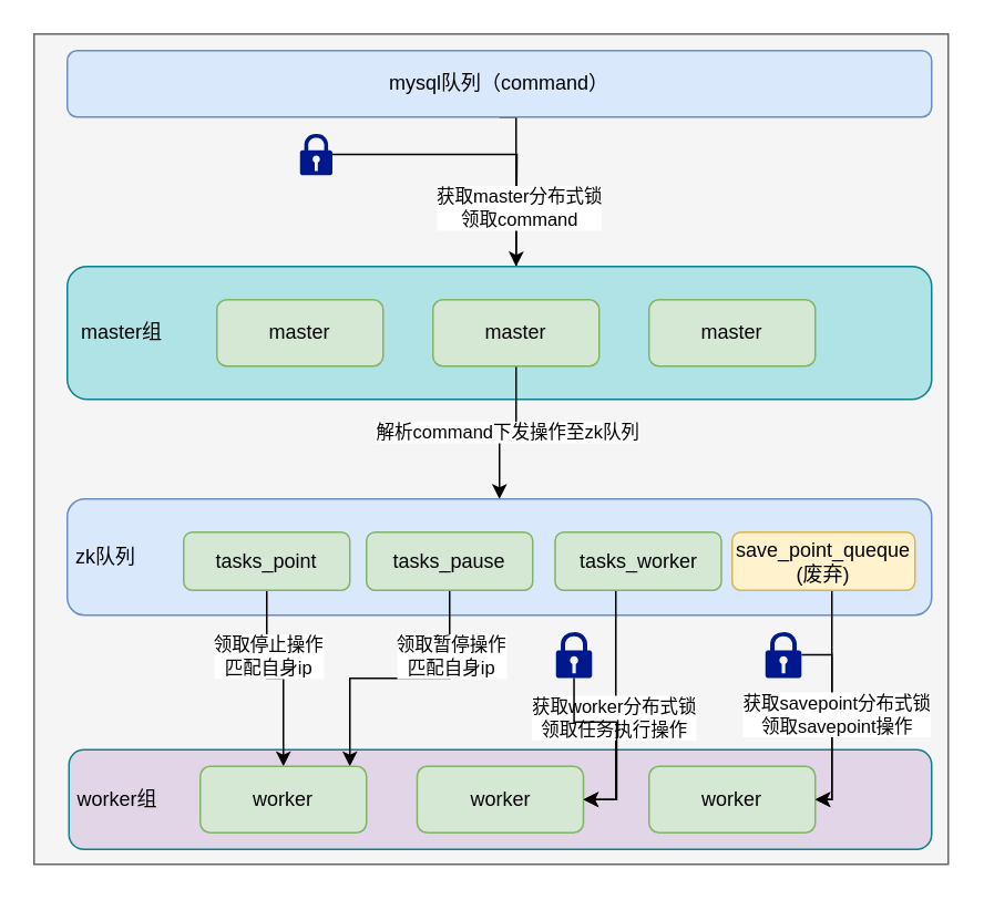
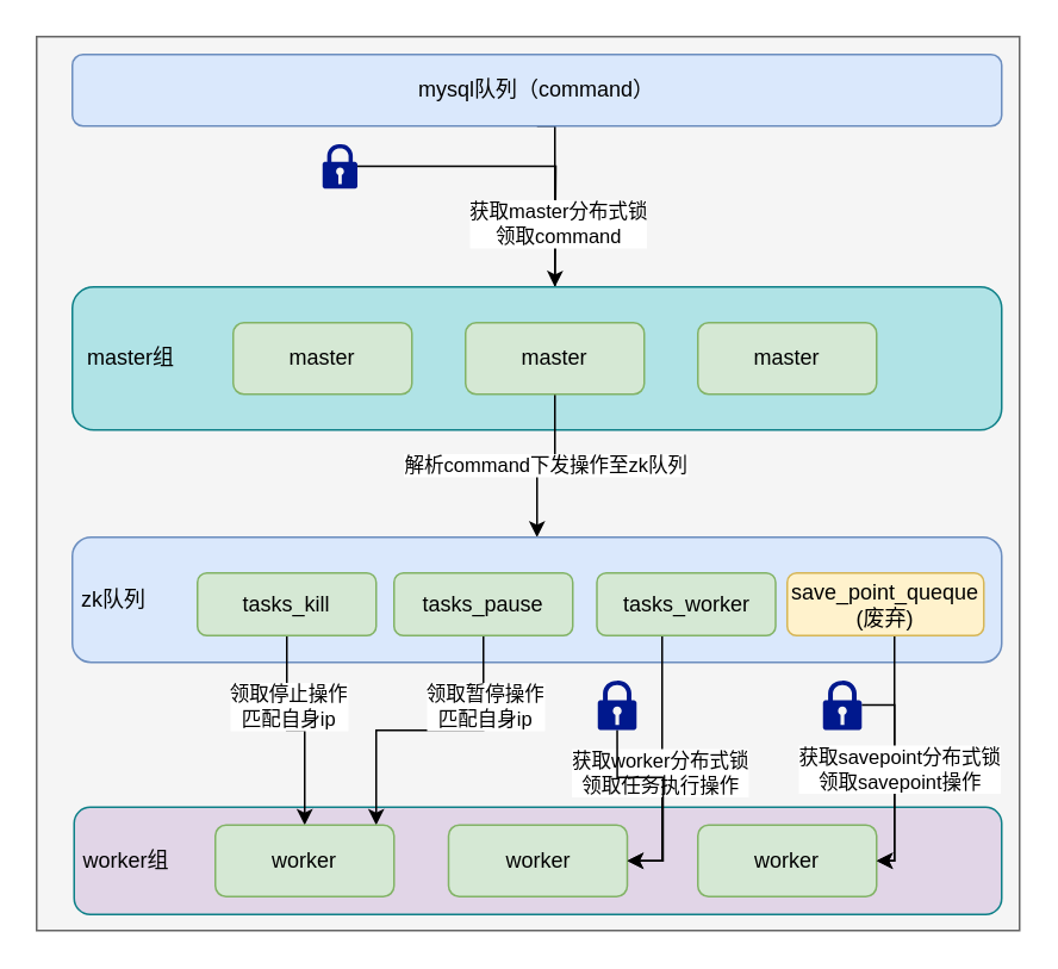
- <mxCell id="17" value="tasks_point" style="rounded=1;whiteSpace=wrap;html=1;fillColor=#d5e8d4;strokeColor=#82b366;" parent="1" vertex="1"><mxGeometry x="110" y="320" width="100" height="35" as="geometry" /></mxCell>
+ <mxCell id="17" value="tasks_kill" style="rounded=1;whiteSpace=wrap;html=1;fillColor=#d5e8d4;strokeColor=#82b366;" parent="1" vertex="1"><mxGeometry x="110" y="320" width="100" height="35" as="geometry" /></mxCell>
